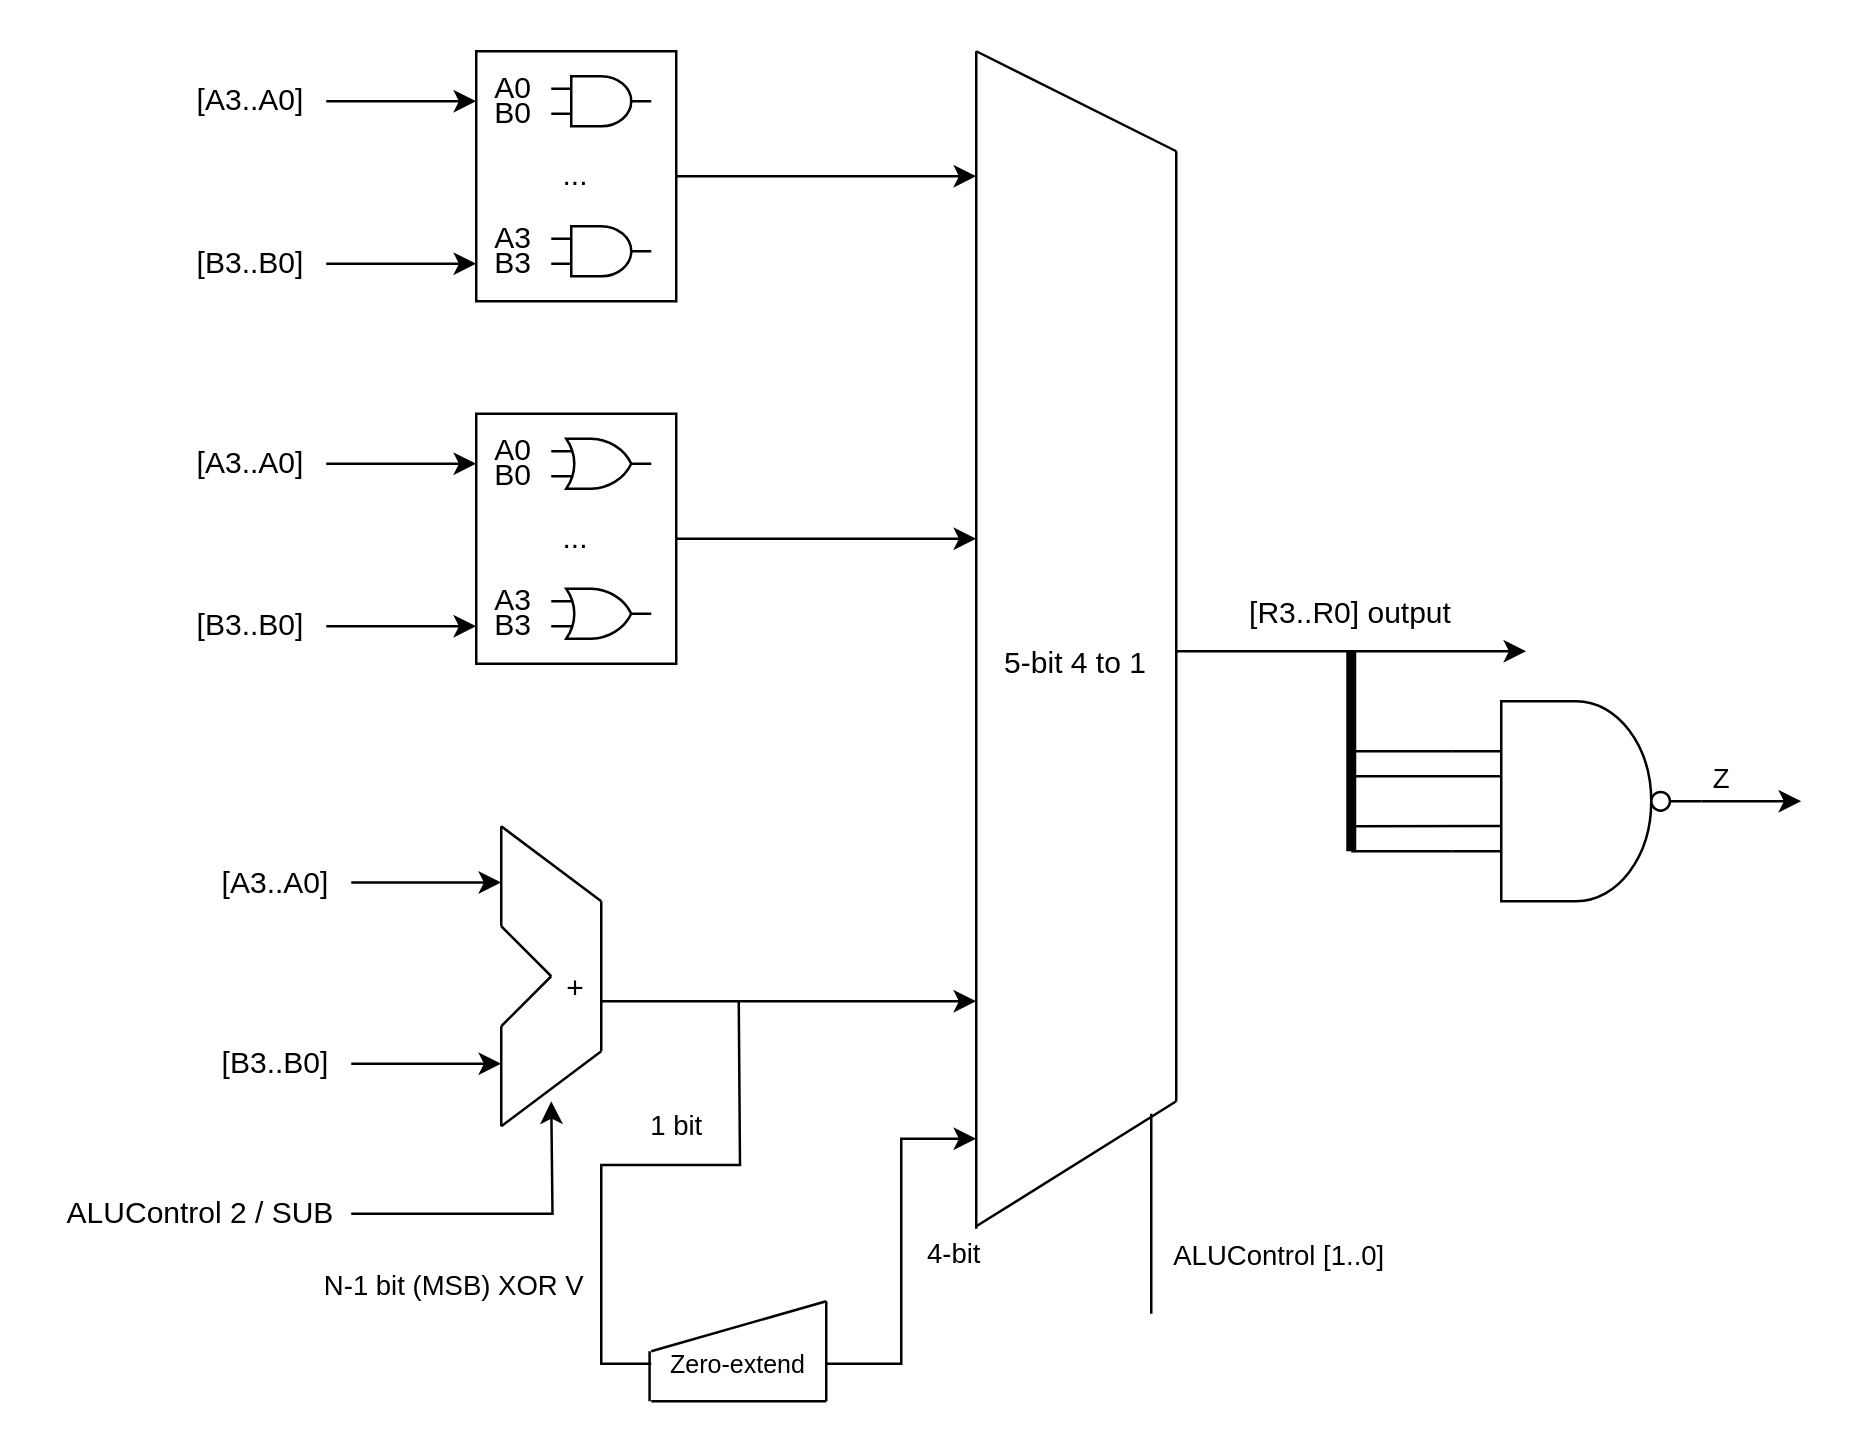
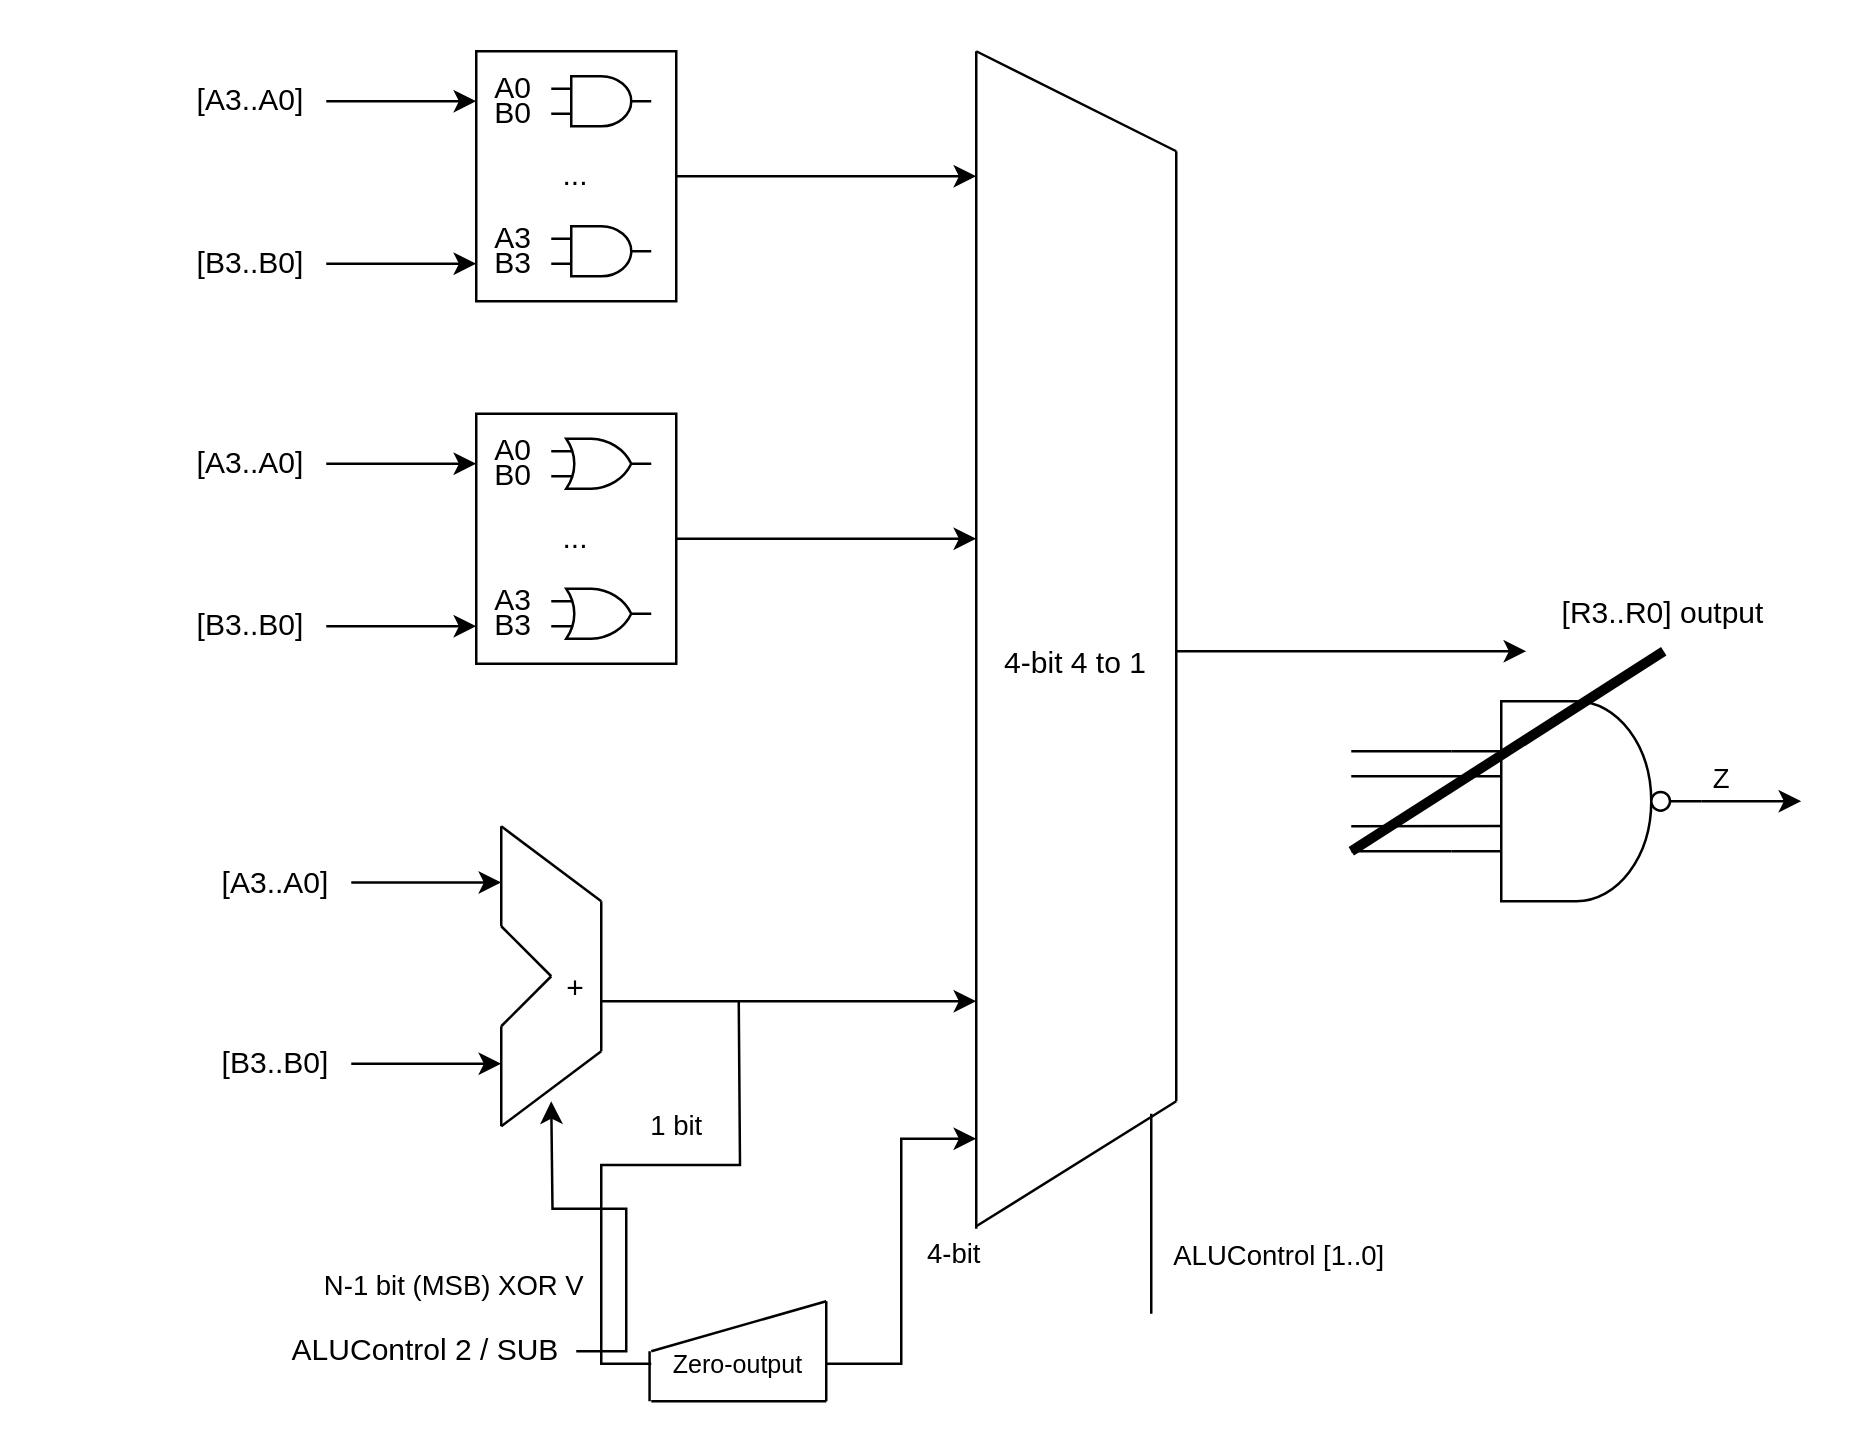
- <mxCell id="57" value="[R3..R0] output" style="text;html=1;align=center;verticalAlign=middle;whiteSpace=wrap;rounded=0;" vertex="1" parent="1"><mxGeometry x="490" y="230" width="100" height="30" as="geometry" /></mxCell>
+ <mxCell id="57" value="[R3..R0] output" style="text;html=1;align=center;verticalAlign=middle;whiteSpace=wrap;rounded=0;" vertex="1" parent="1"><mxGeometry x="615" y="230" width="100" height="30" as="geometry" /></mxCell>
- <mxCell id="55" value="5-bit 4 to 1" style="text;html=1;align=center;verticalAlign=middle;whiteSpace=wrap;rounded=0;" vertex="1" parent="1"><mxGeometry x="400" y="250" width="60" height="30" as="geometry" /></mxCell>
+ <mxCell id="55" value="4-bit 4 to 1" style="text;html=1;align=center;verticalAlign=middle;whiteSpace=wrap;rounded=0;" vertex="1" parent="1"><mxGeometry x="400" y="250" width="60" height="30" as="geometry" /></mxCell>
- <mxCell id="54" value="ALUControl 2 / SUB" style="text;html=1;align=center;verticalAlign=middle;whiteSpace=wrap;rounded=0;" vertex="1" parent="1"><mxGeometry x="20" y="470" width="120" height="30" as="geometry" /></mxCell>
+ <mxCell id="54" value="ALUControl 2 / SUB" style="text;html=1;align=center;verticalAlign=middle;whiteSpace=wrap;rounded=0;" vertex="1" parent="1"><mxGeometry x="110" y="525" width="120" height="30" as="geometry" /></mxCell>
- <mxCell id="52" value="&lt;font style=&quot;font-size: 10px;&quot;&gt;Zero-extend&lt;/font&gt;" style="text;html=1;align=center;verticalAlign=middle;whiteSpace=wrap;rounded=0;" vertex="1" parent="1"><mxGeometry x="260" y="530" width="70" height="30" as="geometry" /></mxCell>
+ <mxCell id="52" value="&lt;font style=&quot;font-size: 10px;&quot;&gt;Zero-output&lt;/font&gt;" style="text;html=1;align=center;verticalAlign=middle;whiteSpace=wrap;rounded=0;" vertex="1" parent="1"><mxGeometry x="260" y="530" width="70" height="30" as="geometry" /></mxCell>
